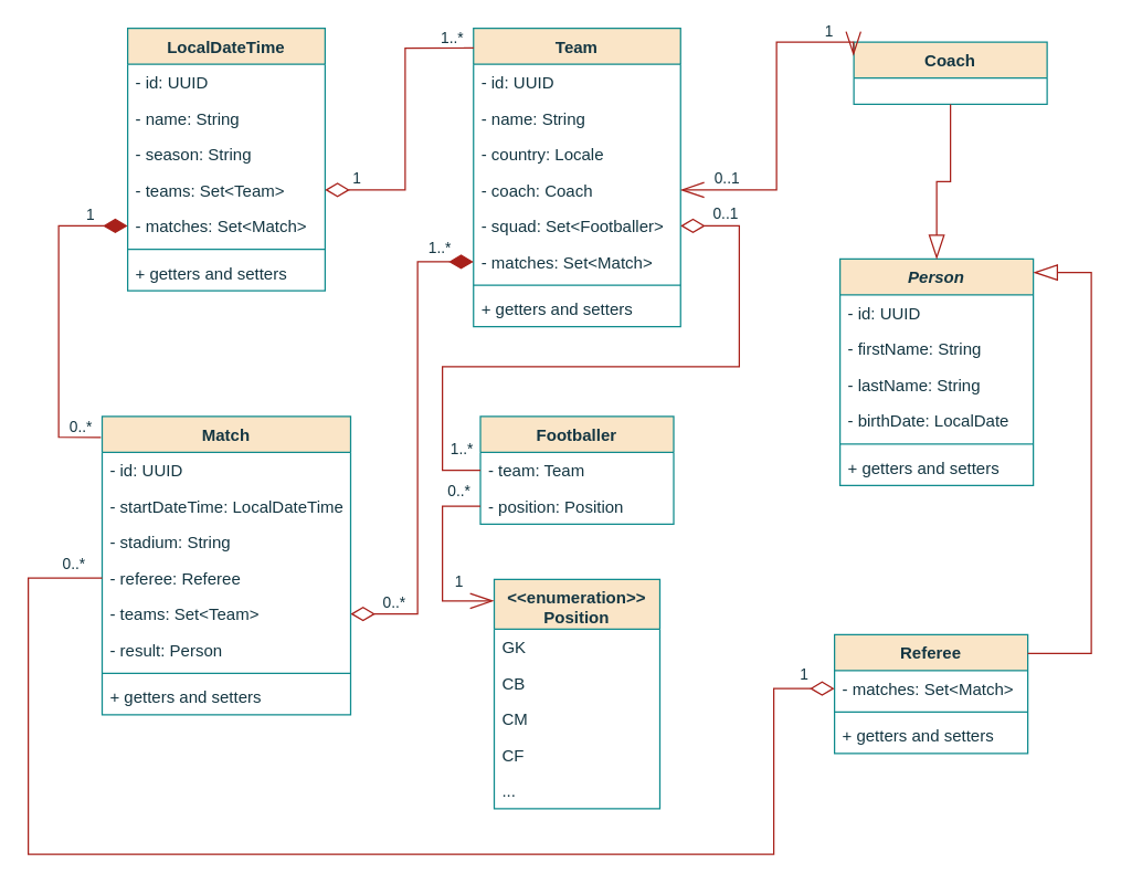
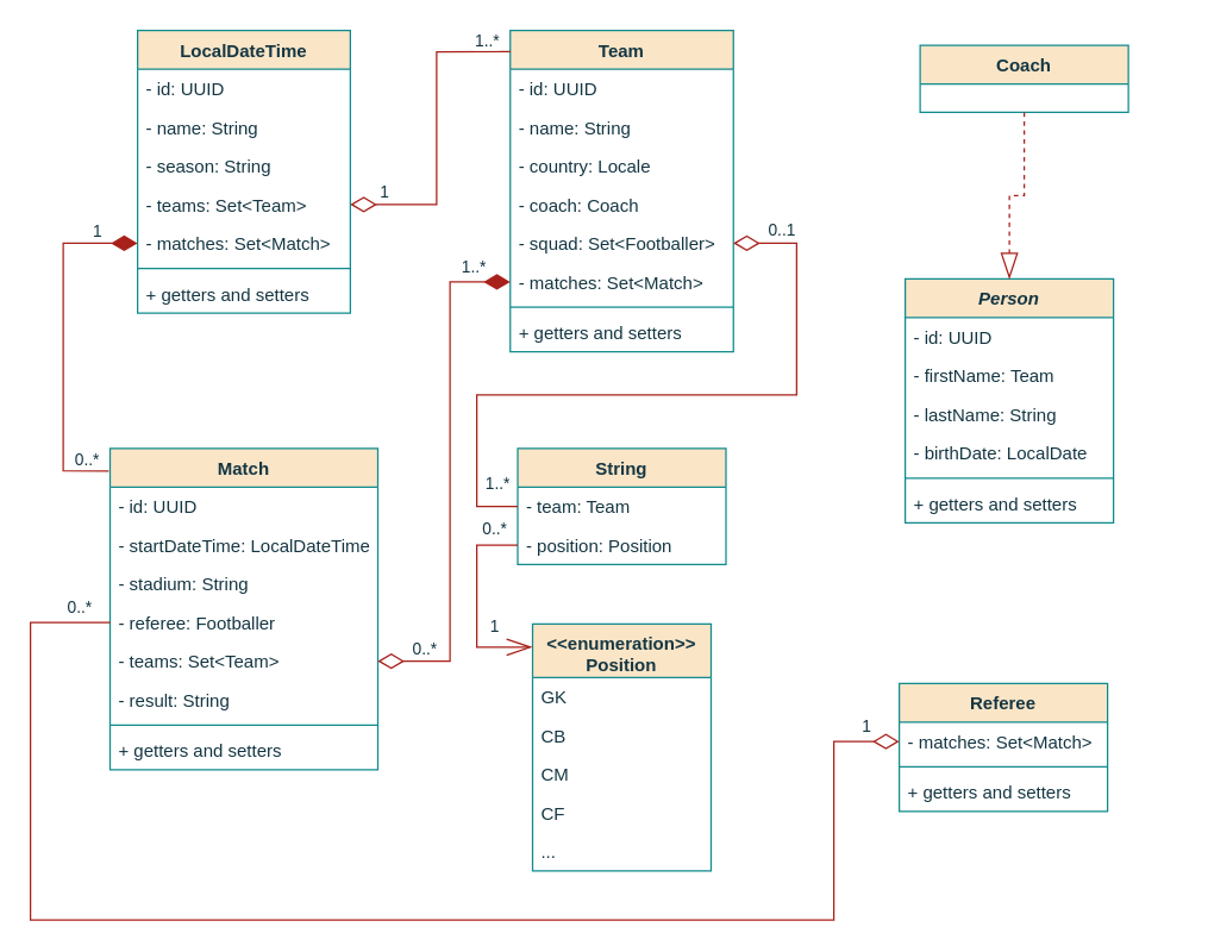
- <mxCell id="41" value="" style="endArrow=openThin;endFill=0;endSize=15;html=1;rounded=0;fontFamily=Helvetica;fontSize=12;fontColor=default;startSize=15;edgeStyle=orthogonalEdgeStyle;entryX=1;entryY=0.5;entryDx=0;entryDy=0;labelBackgroundColor=none;strokeColor=#A8201A;startArrow=openThin;startFill=0;exitX=-0.002;exitY=0.212;exitDx=0;exitDy=0;exitPerimeter=0;" parent="1" source="19" target="14" edge="1"><mxGeometry width="160" relative="1" as="geometry"><mxPoint x="608" y="163" as="sourcePoint" /><mxPoint x="542" y="140.94" as="targetPoint" /><Array as="points"><mxPoint x="562" y="30" /><mxPoint x="562" y="137" /></Array></mxGeometry></mxCell>
- <mxCell id="42" value="1" style="edgeLabel;html=1;align=center;verticalAlign=middle;resizable=0;points=[];fontColor=#143642;" parent="41" vertex="1" connectable="0"><mxGeometry x="-0.857" y="-5" relative="1" as="geometry"><mxPoint x="-11" y="-4" as="offset" /></mxGeometry></mxCell>
- <mxCell id="43" value="0..1" style="edgeLabel;html=1;align=center;verticalAlign=middle;resizable=0;points=[];fontColor=#143642;" parent="41" vertex="1" connectable="0"><mxGeometry x="0.627" y="-3" relative="1" as="geometry"><mxPoint x="-12" y="-6" as="offset" /></mxGeometry></mxCell>
- <mxCell id="68" value="" style="endArrow=blockThin;endFill=0;endSize=15;html=1;rounded=0;fontFamily=Helvetica;fontSize=12;fontColor=default;startSize=15;edgeStyle=orthogonalEdgeStyle;labelBackgroundColor=none;strokeColor=#A8201A;exitX=0.5;exitY=1;exitDx=0;exitDy=0;entryX=0.5;entryY=0;entryDx=0;entryDy=0;" edge="1" parent="1" source="19" target="60"><mxGeometry width="160" relative="1" as="geometry"><mxPoint x="840" y="300.94" as="sourcePoint" /><mxPoint x="790" y="145" as="targetPoint" /><Array as="points" /></mxGeometry></mxCell>
+ <mxCell id="68" value="" style="endArrow=blockThin;endFill=0;endSize=15;html=1;rounded=0;fontFamily=Helvetica;fontSize=12;fontColor=default;startSize=15;edgeStyle=orthogonalEdgeStyle;labelBackgroundColor=none;strokeColor=#A8201A;exitX=0.5;exitY=1;exitDx=0;exitDy=0;entryX=0.5;entryY=0;entryDx=0;entryDy=0;dashed=1;" edge="1" parent="1" source="19" target="60"><mxGeometry width="160" relative="1" as="geometry"><mxPoint x="840" y="300.94" as="sourcePoint" /><mxPoint x="790" y="145" as="targetPoint" /><Array as="points" /></mxGeometry></mxCell>
- <mxCell id="62" value="- firstName: String" style="text;align=left;verticalAlign=top;spacingLeft=4;spacingRight=4;overflow=hidden;rotatable=0;points=[[0,0.5],[1,0.5]];portConstraint=eastwest;rounded=0;labelBackgroundColor=none;fontColor=#143642;" vertex="1" parent="60"><mxGeometry y="52" width="140" height="26" as="geometry" /></mxCell>
+ <mxCell id="62" value="- firstName: Team" style="text;align=left;verticalAlign=top;spacingLeft=4;spacingRight=4;overflow=hidden;rotatable=0;points=[[0,0.5],[1,0.5]];portConstraint=eastwest;rounded=0;labelBackgroundColor=none;fontColor=#143642;" vertex="1" parent="60"><mxGeometry y="52" width="140" height="26" as="geometry" /></mxCell>
- <mxCell id="20" value="Footballer" style="swimlane;fontStyle=1;align=center;verticalAlign=top;childLayout=stackLayout;horizontal=1;startSize=26;horizontalStack=0;resizeParent=1;resizeLast=0;collapsible=1;marginBottom=0;rounded=0;shadow=0;strokeWidth=1;labelBackgroundColor=none;fillColor=#FAE5C7;strokeColor=#0F8B8D;fontColor=#143642;" parent="1" vertex="1"><mxGeometry x="347.5" y="301" width="140" height="78" as="geometry"><mxRectangle x="220" y="120" width="160" height="26" as="alternateBounds" /></mxGeometry></mxCell>
+ <mxCell id="20" value="String" style="swimlane;fontStyle=1;align=center;verticalAlign=top;childLayout=stackLayout;horizontal=1;startSize=26;horizontalStack=0;resizeParent=1;resizeLast=0;collapsible=1;marginBottom=0;rounded=0;shadow=0;strokeWidth=1;labelBackgroundColor=none;fillColor=#FAE5C7;strokeColor=#0F8B8D;fontColor=#143642;" parent="1" vertex="1"><mxGeometry x="347.5" y="301" width="140" height="78" as="geometry"><mxRectangle x="220" y="120" width="160" height="26" as="alternateBounds" /></mxGeometry></mxCell>
- <mxCell id="67" value="" style="endArrow=blockThin;endFill=0;endSize=15;html=1;rounded=0;fontFamily=Helvetica;fontSize=12;fontColor=default;startSize=15;edgeStyle=orthogonalEdgeStyle;labelBackgroundColor=none;strokeColor=#A8201A;exitX=1;exitY=0.158;exitDx=0;exitDy=0;exitPerimeter=0;entryX=1.002;entryY=0.06;entryDx=0;entryDy=0;entryPerimeter=0;" edge="1" parent="1" source="56" target="60"><mxGeometry width="160" relative="1" as="geometry"><mxPoint x="770" y="469" as="sourcePoint" /><mxPoint x="810" y="275" as="targetPoint" /><Array as="points"><mxPoint x="790" y="473" /><mxPoint x="790" y="197" /></Array></mxGeometry></mxCell>
- <mxCell id="33" value="- referee: Referee" style="text;align=left;verticalAlign=top;spacingLeft=4;spacingRight=4;overflow=hidden;rotatable=0;points=[[0,0.5],[1,0.5]];portConstraint=eastwest;rounded=0;labelBackgroundColor=none;fontColor=#143642;" parent="29" vertex="1"><mxGeometry y="104" width="180" height="26" as="geometry" /></mxCell>
+ <mxCell id="33" value="- referee: Footballer" style="text;align=left;verticalAlign=top;spacingLeft=4;spacingRight=4;overflow=hidden;rotatable=0;points=[[0,0.5],[1,0.5]];portConstraint=eastwest;rounded=0;labelBackgroundColor=none;fontColor=#143642;" parent="29" vertex="1"><mxGeometry y="104" width="180" height="26" as="geometry" /></mxCell>
- <mxCell id="35" value="- result: Person" style="text;align=left;verticalAlign=top;spacingLeft=4;spacingRight=4;overflow=hidden;rotatable=0;points=[[0,0.5],[1,0.5]];portConstraint=eastwest;rounded=0;labelBackgroundColor=none;fontColor=#143642;" parent="29" vertex="1"><mxGeometry y="156" width="180" height="26" as="geometry" /></mxCell>
+ <mxCell id="35" value="- result: String" style="text;align=left;verticalAlign=top;spacingLeft=4;spacingRight=4;overflow=hidden;rotatable=0;points=[[0,0.5],[1,0.5]];portConstraint=eastwest;rounded=0;labelBackgroundColor=none;fontColor=#143642;" parent="29" vertex="1"><mxGeometry y="156" width="180" height="26" as="geometry" /></mxCell>
